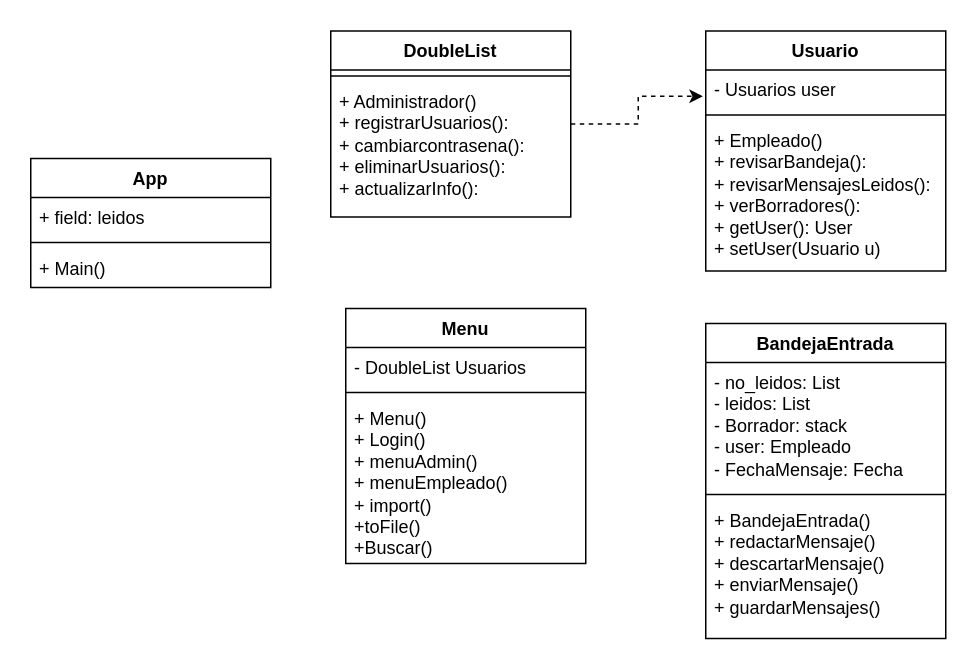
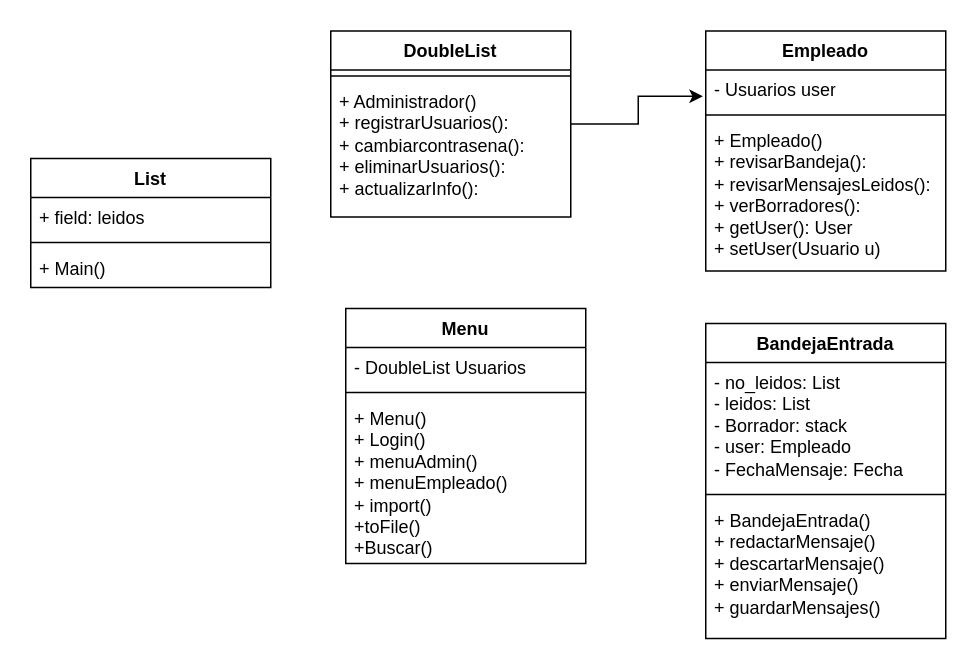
- <mxCell id="6" value="Usuario" style="swimlane;fontStyle=1;align=center;verticalAlign=top;childLayout=stackLayout;horizontal=1;startSize=26;horizontalStack=0;resizeParent=1;resizeParentMax=0;resizeLast=0;collapsible=1;marginBottom=0;whiteSpace=wrap;html=1;" parent="1" vertex="1"><mxGeometry x="470" y="20" width="160" height="160" as="geometry" /></mxCell>
+ <mxCell id="6" value="Empleado" style="swimlane;fontStyle=1;align=center;verticalAlign=top;childLayout=stackLayout;horizontal=1;startSize=26;horizontalStack=0;resizeParent=1;resizeParentMax=0;resizeLast=0;collapsible=1;marginBottom=0;whiteSpace=wrap;html=1;" parent="1" vertex="1"><mxGeometry x="470" y="20" width="160" height="160" as="geometry" /></mxCell>
- <mxCell id="2" style="edgeStyle=orthogonalEdgeStyle;rounded=0;orthogonalLoop=1;jettySize=auto;html=1;entryX=-0.012;entryY=0.674;entryDx=0;entryDy=0;entryPerimeter=0;dashed=1;" parent="1" source="3" target="7" edge="1"><mxGeometry relative="1" as="geometry" /></mxCell>
+ <mxCell id="2" style="edgeStyle=orthogonalEdgeStyle;rounded=0;orthogonalLoop=1;jettySize=auto;html=1;entryX=-0.012;entryY=0.674;entryDx=0;entryDy=0;entryPerimeter=0;" parent="1" source="3" target="7" edge="1"><mxGeometry relative="1" as="geometry" /></mxCell>
- <mxCell id="18" value="App" style="swimlane;fontStyle=1;align=center;verticalAlign=top;childLayout=stackLayout;horizontal=1;startSize=26;horizontalStack=0;resizeParent=1;resizeParentMax=0;resizeLast=0;collapsible=1;marginBottom=0;whiteSpace=wrap;html=1;" parent="1" vertex="1"><mxGeometry x="20" y="105" width="160" height="86" as="geometry" /></mxCell>
+ <mxCell id="18" value="List" style="swimlane;fontStyle=1;align=center;verticalAlign=top;childLayout=stackLayout;horizontal=1;startSize=26;horizontalStack=0;resizeParent=1;resizeParentMax=0;resizeLast=0;collapsible=1;marginBottom=0;whiteSpace=wrap;html=1;" parent="1" vertex="1"><mxGeometry x="20" y="105" width="160" height="86" as="geometry" /></mxCell>
